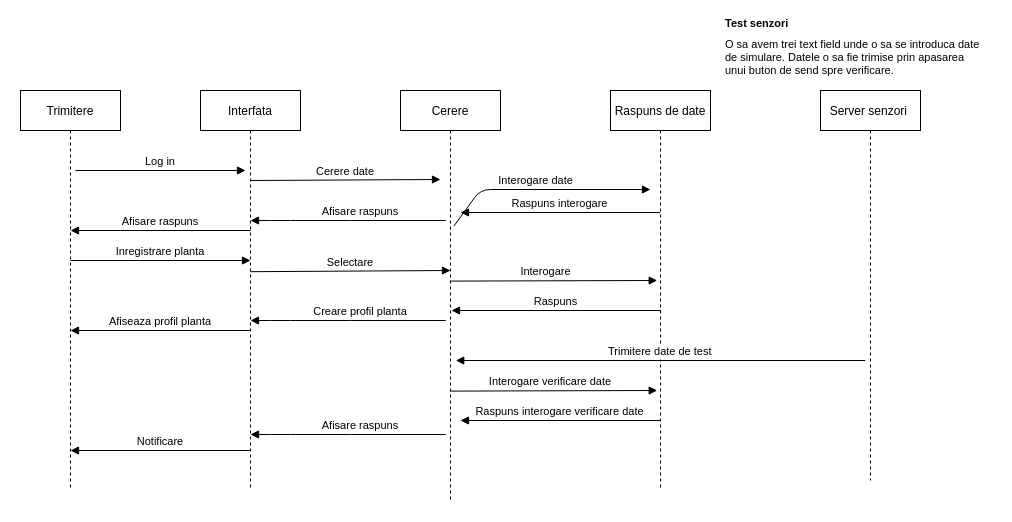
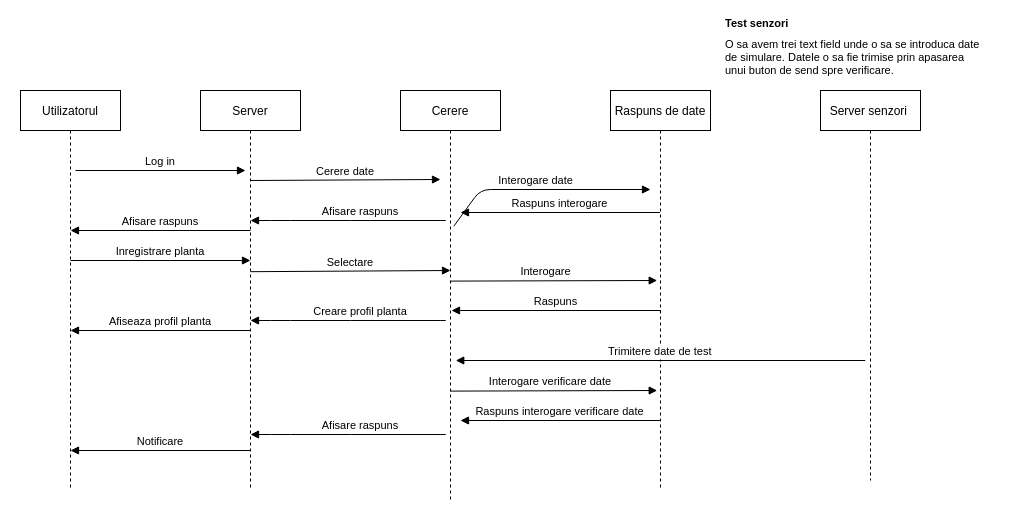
- <mxCell id="2" value="Trimitere" style="shape=umlLifeline;perimeter=lifelinePerimeter;container=1;collapsible=0;recursiveResize=0;rounded=0;shadow=0;strokeWidth=1;" parent="1" vertex="1"><mxGeometry x="20" y="90" width="100" height="400" as="geometry" /></mxCell>
+ <mxCell id="2" value="Utilizatorul" style="shape=umlLifeline;perimeter=lifelinePerimeter;container=1;collapsible=0;recursiveResize=0;rounded=0;shadow=0;strokeWidth=1;" parent="1" vertex="1"><mxGeometry x="20" y="90" width="100" height="400" as="geometry" /></mxCell>
- <mxCell id="3" value="Interfata" style="shape=umlLifeline;perimeter=lifelinePerimeter;container=1;collapsible=0;recursiveResize=0;rounded=0;shadow=0;strokeWidth=1;" parent="1" vertex="1"><mxGeometry x="200" y="90" width="100" height="400" as="geometry" /></mxCell>
+ <mxCell id="3" value="Server" style="shape=umlLifeline;perimeter=lifelinePerimeter;container=1;collapsible=0;recursiveResize=0;rounded=0;shadow=0;strokeWidth=1;" parent="1" vertex="1"><mxGeometry x="200" y="90" width="100" height="400" as="geometry" /></mxCell>
